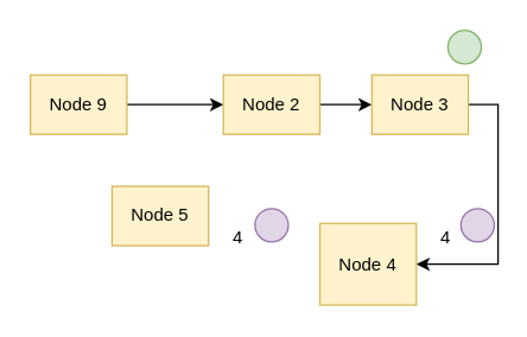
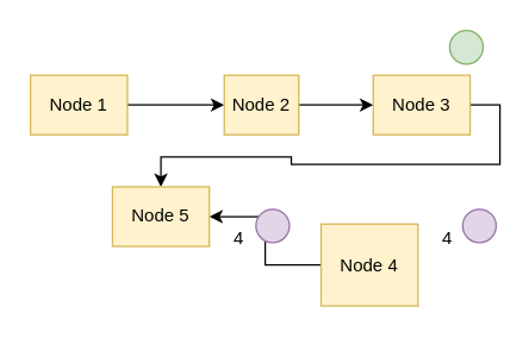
- <mxCell id="3" value="Node 9" style="rounded=0;whiteSpace=wrap;html=1;fillColor=#fff2cc;strokeColor=#d6b656;" parent="1" vertex="1"><mxGeometry x="20" y="50" width="65" height="40" as="geometry" /></mxCell>
+ <mxCell id="3" value="Node 1" style="rounded=0;whiteSpace=wrap;html=1;fillColor=#fff2cc;strokeColor=#d6b656;" parent="1" vertex="1"><mxGeometry x="20" y="50" width="65" height="40" as="geometry" /></mxCell>
- <mxCell id="5" value="Node 2" style="rounded=0;whiteSpace=wrap;html=1;fillColor=#fff2cc;strokeColor=#d6b656;" parent="1" vertex="1"><mxGeometry x="150" y="50" width="65" height="40" as="geometry" /></mxCell>
+ <mxCell id="5" value="Node 2" style="rounded=0;whiteSpace=wrap;html=1;fillColor=#fff2cc;strokeColor=#d6b656;" parent="1" vertex="1"><mxGeometry x="150" y="50" width="50" height="40" as="geometry" /></mxCell>
- <mxCell id="6" style="edgeStyle=orthogonalEdgeStyle;rounded=0;orthogonalLoop=1;jettySize=auto;html=1;exitX=1;exitY=0.5;exitDx=0;exitDy=0;entryX=1;entryY=0.5;entryDx=0;entryDy=0;startArrow=none;startFill=0;" edge="1" parent="1" source="7" target="9"><mxGeometry relative="1" as="geometry" /></mxCell>
+ <mxCell id="6" style="edgeStyle=orthogonalEdgeStyle;rounded=0;orthogonalLoop=1;jettySize=auto;html=1;exitX=1;exitY=0.5;exitDx=0;exitDy=0;startArrow=none;startFill=0;" edge="1" parent="1" source="7" target="10"><mxGeometry relative="1" as="geometry" /></mxCell>
+ <mxCell id="8" style="edgeStyle=orthogonalEdgeStyle;rounded=0;orthogonalLoop=1;jettySize=auto;html=1;exitX=0;exitY=0.5;exitDx=0;exitDy=0;entryX=1;entryY=0.5;entryDx=0;entryDy=0;startArrow=none;startFill=0;" edge="1" parent="1" source="9" target="10"><mxGeometry relative="1" as="geometry" /></mxCell>
